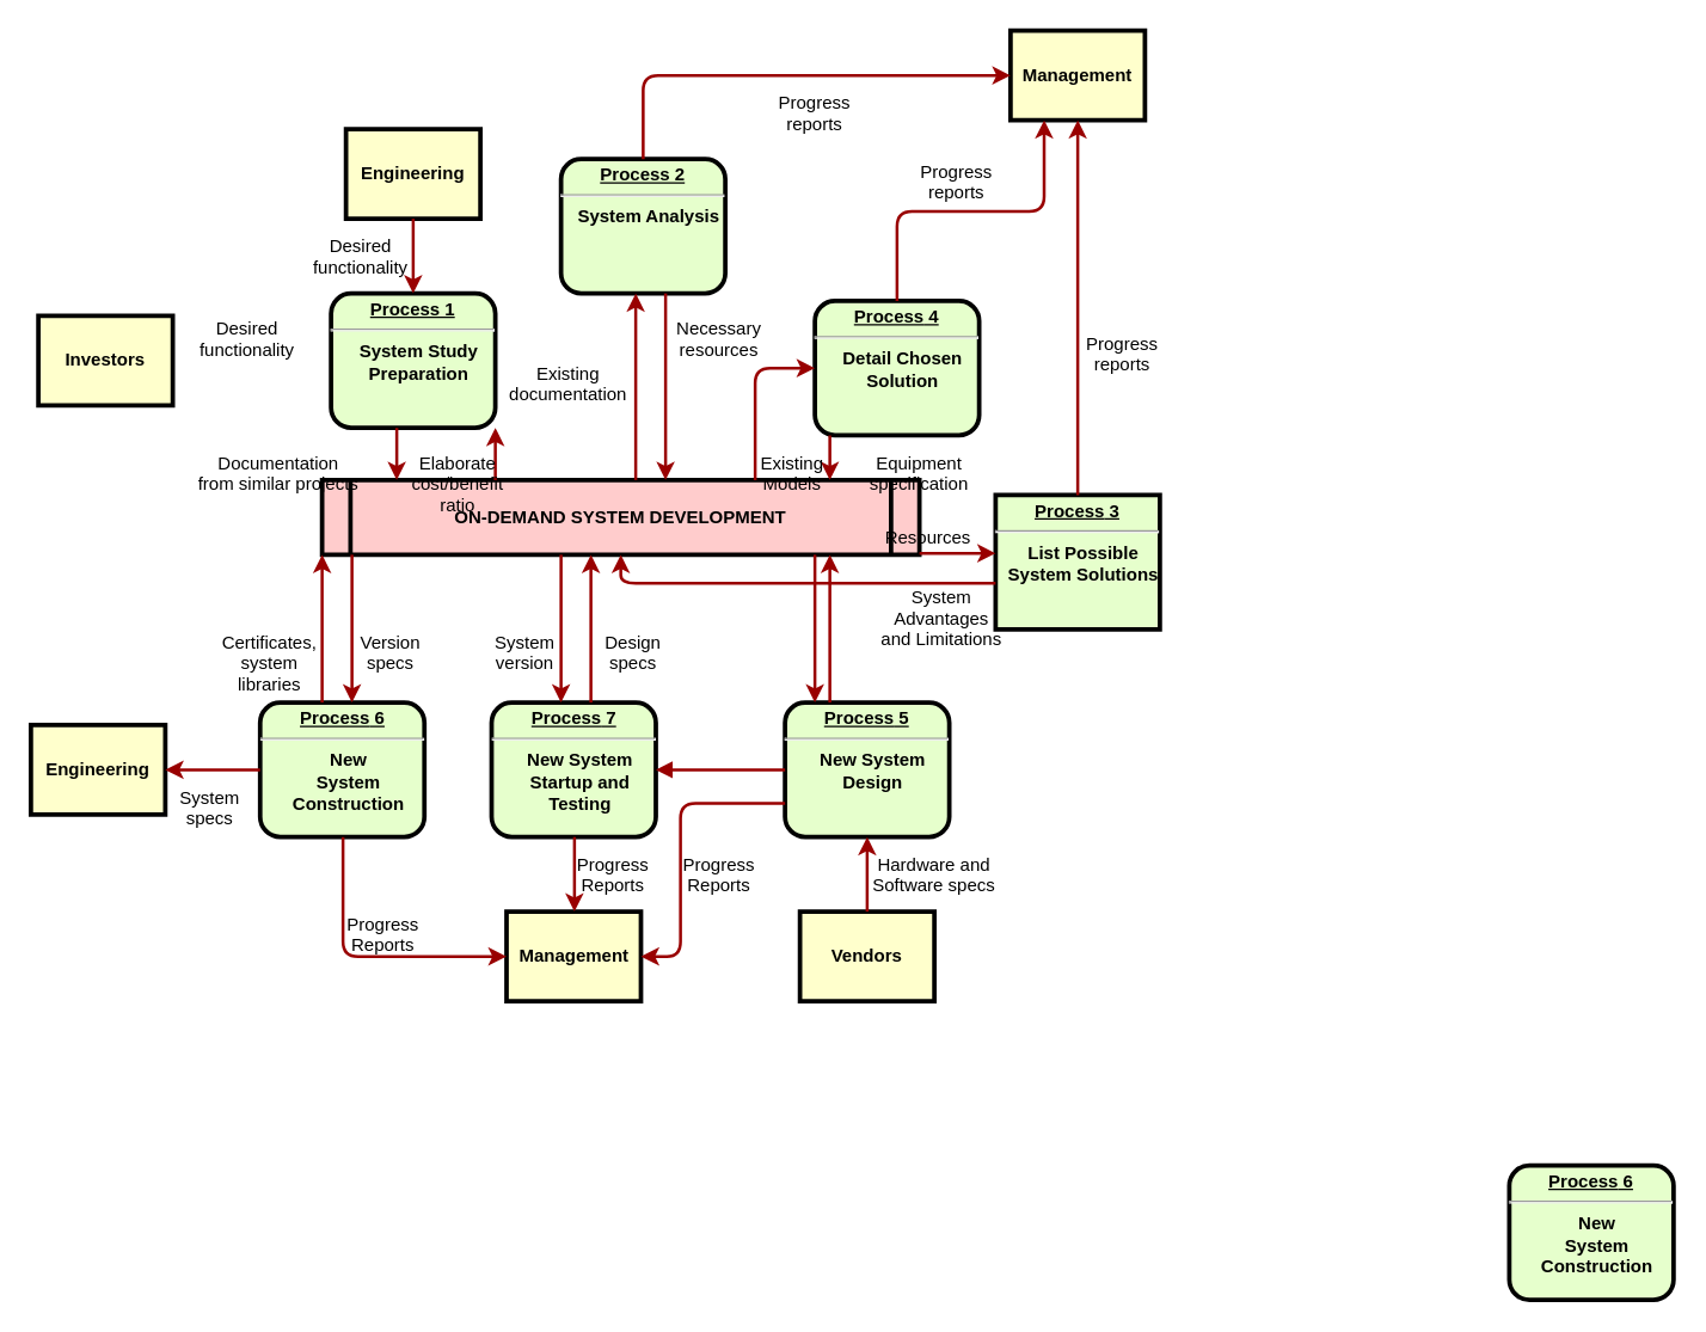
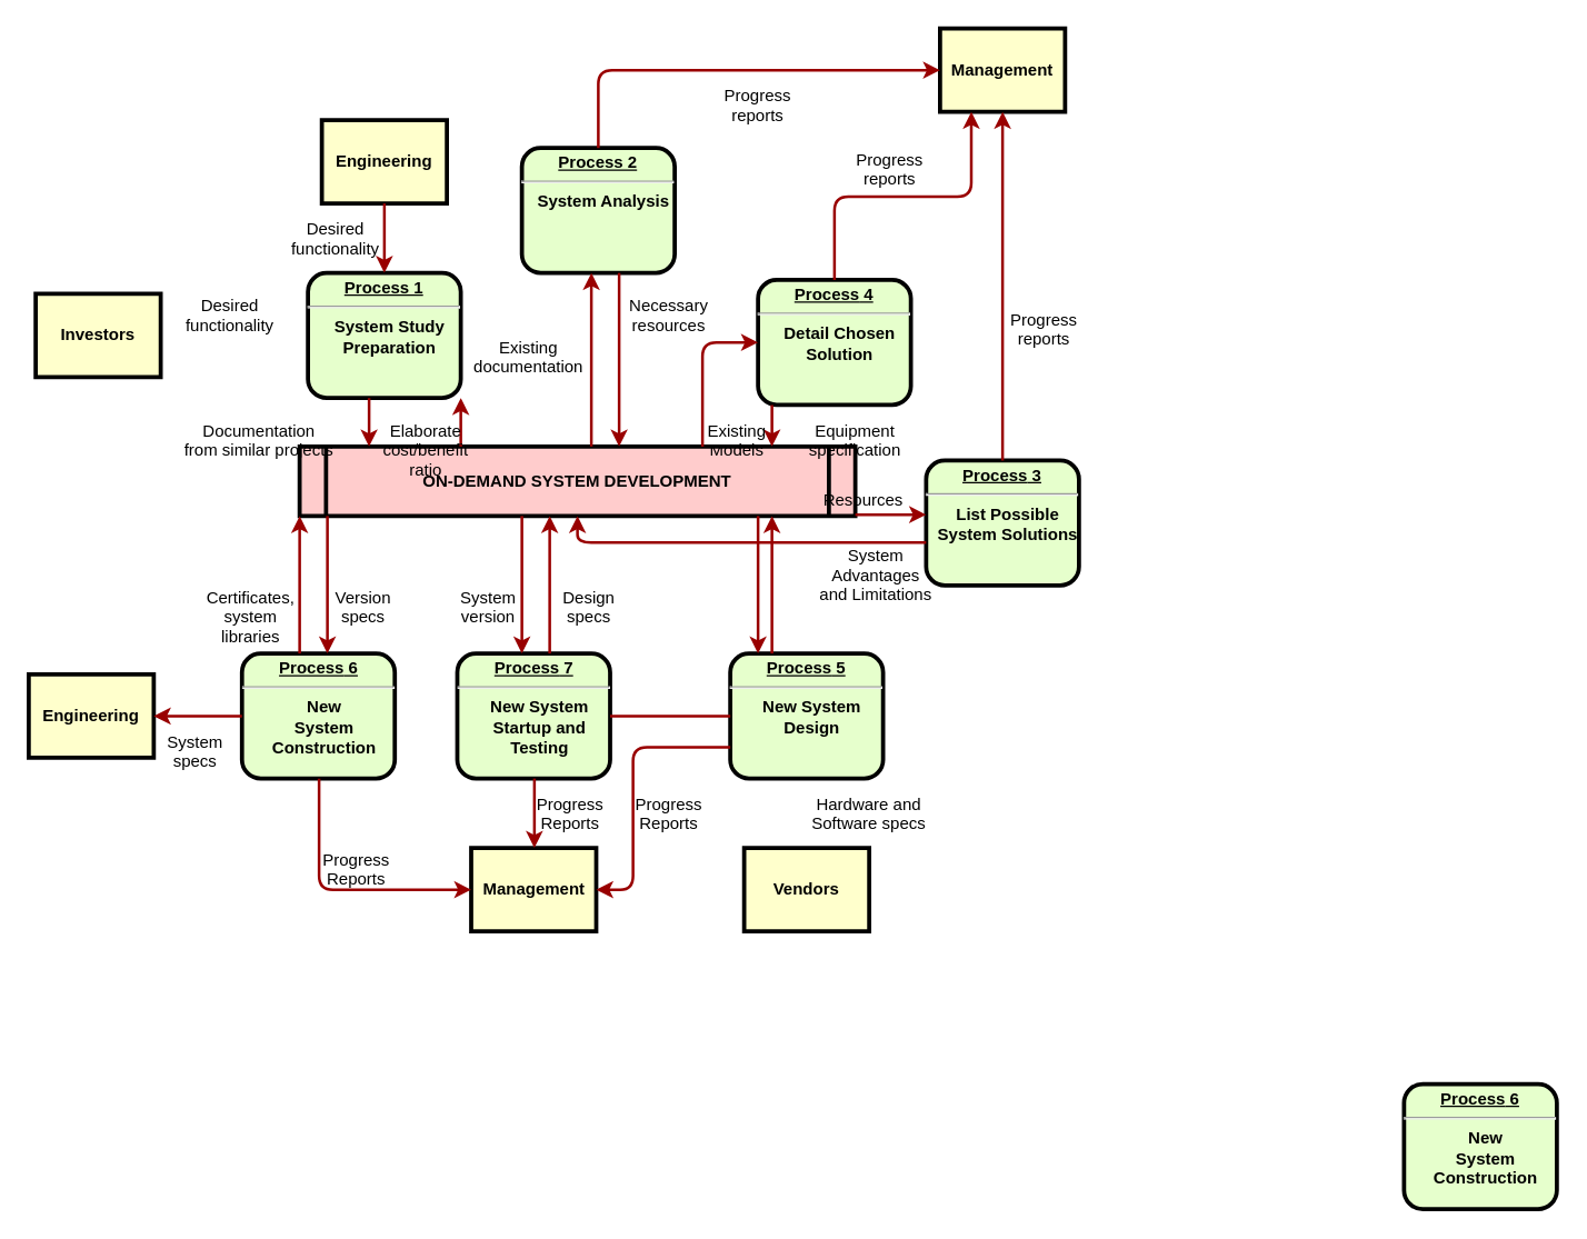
- <mxCell id="7" value="&lt;p style=&quot;margin: 0px; margin-top: 4px; text-align: center; text-decoration: underline;&quot;&gt;&lt;strong&gt;&lt;strong&gt;Process&lt;/strong&gt; 3&lt;br /&gt;&lt;/strong&gt;&lt;/p&gt;&lt;hr /&gt;&lt;p style=&quot;margin: 0px; margin-left: 8px;&quot;&gt;List Possible&lt;/p&gt;&lt;p style=&quot;margin: 0px; margin-left: 8px;&quot;&gt;System Solutions&lt;/p&gt;" style="verticalAlign=middle;align=center;overflow=fill;fontSize=12;fontFamily=Helvetica;html=1;fontStyle=1;strokeWidth=3;fillColor=#E6FFCC;rounded=0;" parent="1" vertex="1"><mxGeometry x="666" y="331" width="110" height="90" as="geometry" /></mxCell>
+ <mxCell id="7" value="&lt;p style=&quot;margin: 0px; margin-top: 4px; text-align: center; text-decoration: underline;&quot;&gt;&lt;strong&gt;&lt;strong&gt;Process&lt;/strong&gt; 3&lt;br /&gt;&lt;/strong&gt;&lt;/p&gt;&lt;hr /&gt;&lt;p style=&quot;margin: 0px; margin-left: 8px;&quot;&gt;List Possible&lt;/p&gt;&lt;p style=&quot;margin: 0px; margin-left: 8px;&quot;&gt;System Solutions&lt;/p&gt;" style="verticalAlign=middle;align=center;overflow=fill;fontSize=12;fontFamily=Helvetica;html=1;rounded=1;fontStyle=1;strokeWidth=3;fillColor=#E6FFCC" parent="1" vertex="1"><mxGeometry x="666" y="331" width="110" height="90" as="geometry" /></mxCell>
- <mxCell id="17" value="" style="endArrow=block;noEdgeStyle=1;strokeColor=#990000;strokeWidth=2;" parent="1" source="9" target="16" edge="1"><mxGeometry relative="1" as="geometry"><mxPoint x="190.008" y="441" as="sourcePoint" /><mxPoint x="385.328" y="610" as="targetPoint" /></mxGeometry></mxCell>
+ <mxCell id="17" value="" style="endArrow=none;noEdgeStyle=1;strokeColor=#990000;strokeWidth=2" parent="1" source="9" target="16" edge="1"><mxGeometry relative="1" as="geometry"><mxPoint x="190.008" y="441" as="sourcePoint" /><mxPoint x="385.328" y="610" as="targetPoint" /></mxGeometry></mxCell>
- <mxCell id="44" value="" style="edgeStyle=elbowEdgeStyle;elbow=horizontal;strokeColor=#990000;strokeWidth=2" parent="1" source="14" target="9" edge="1"><mxGeometry width="100" height="100" relative="1" as="geometry"><mxPoint x="415" y="660" as="sourcePoint" /><mxPoint x="515" y="560" as="targetPoint" /></mxGeometry></mxCell>
